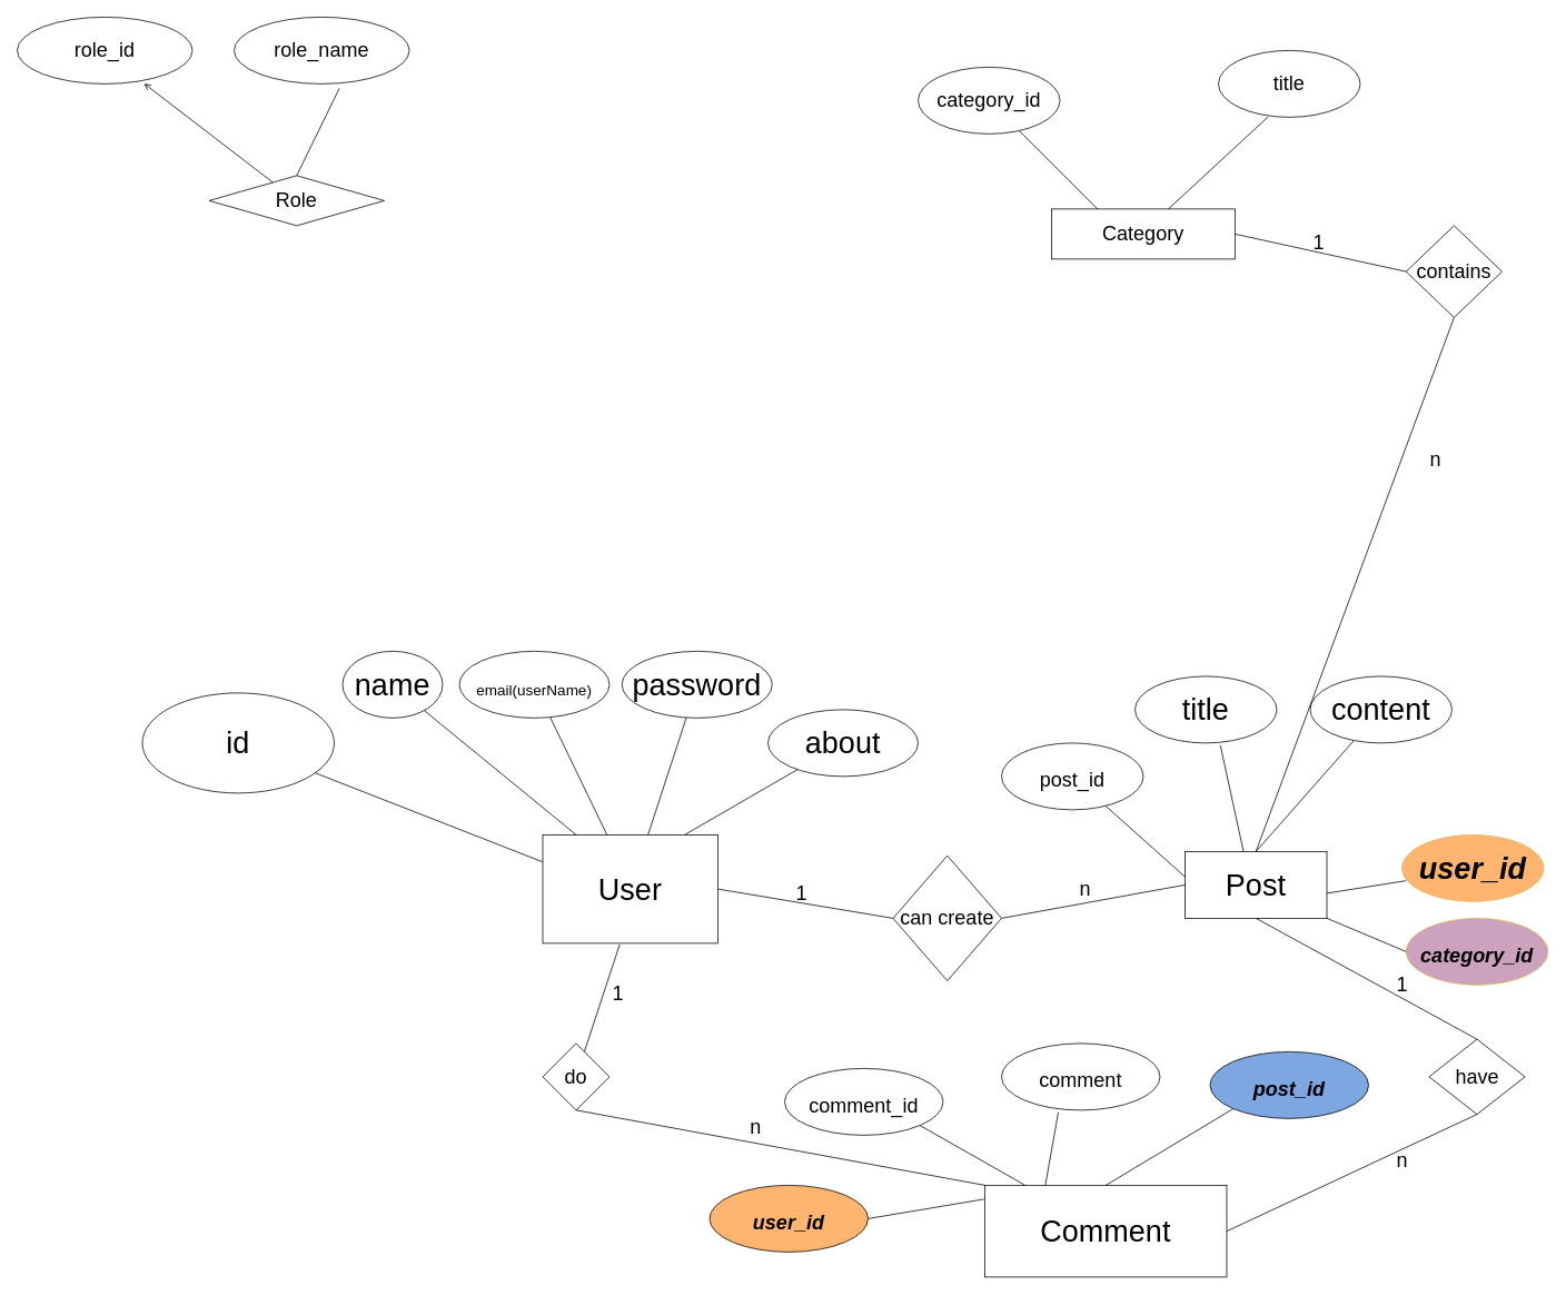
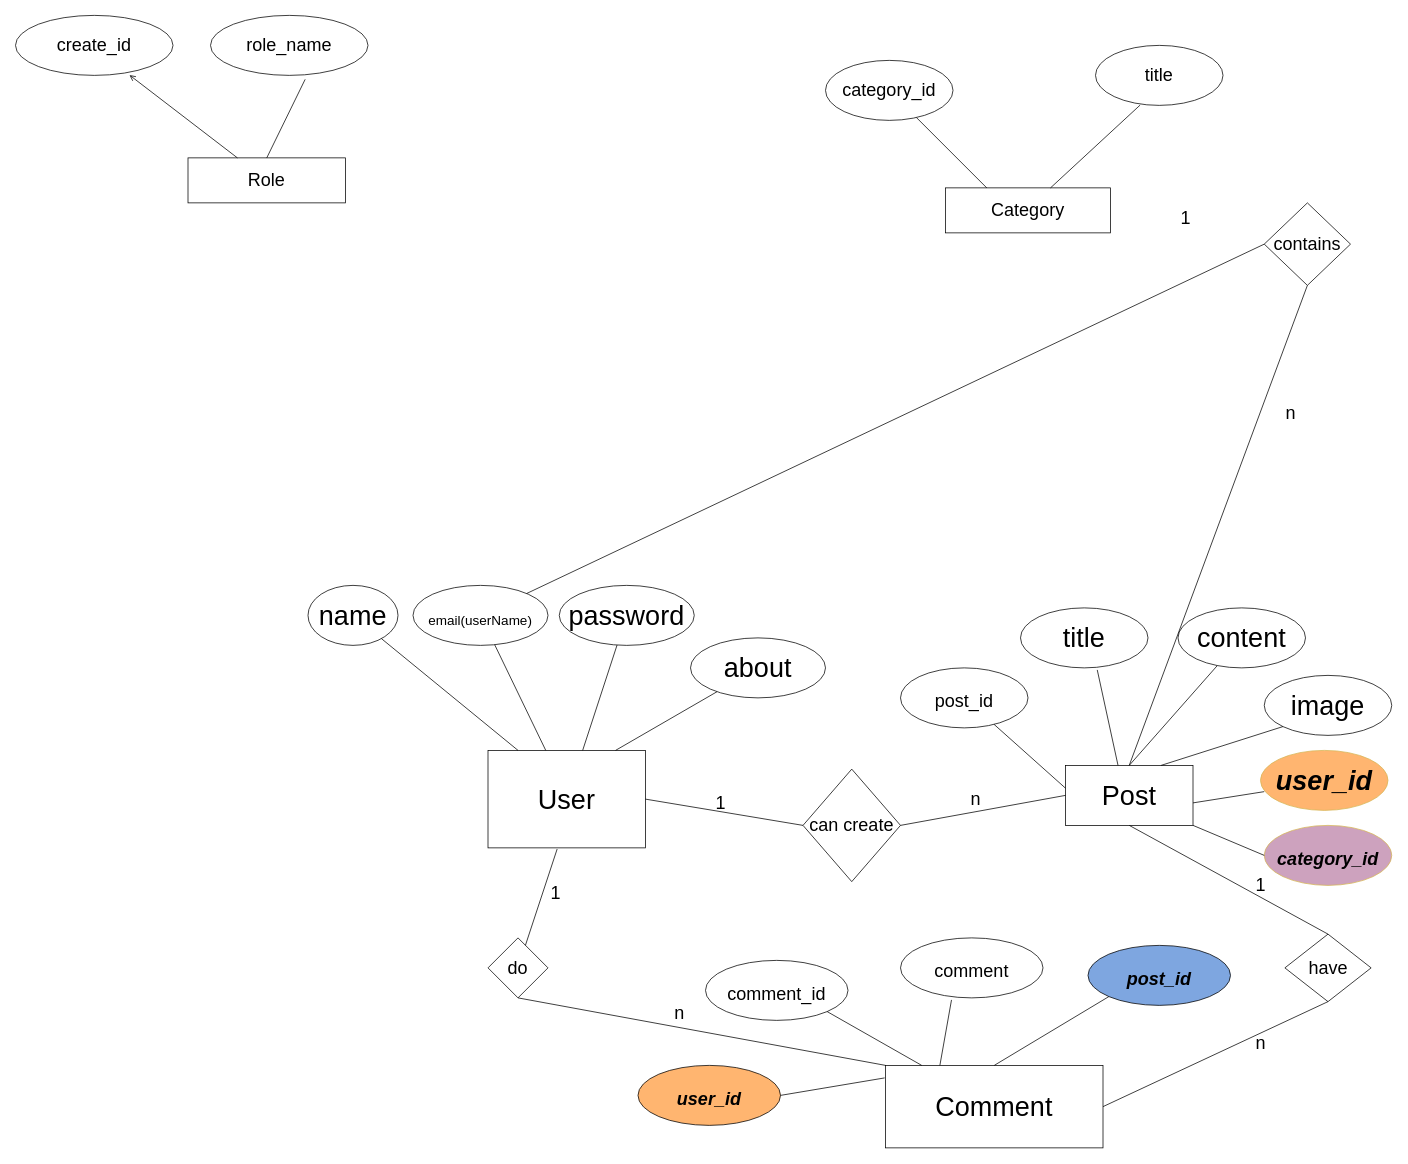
- <mxCell id="61" value="role_id" style="ellipse;whiteSpace=wrap;html=1;fontSize=24;fillColor=#FFFFFF;" vertex="1" parent="1"><mxGeometry x="20" y="20" width="210" height="80" as="geometry" /></mxCell>
+ <mxCell id="61" value="create_id" style="ellipse;whiteSpace=wrap;html=1;fontSize=24;fillColor=#FFFFFF;" vertex="1" parent="1"><mxGeometry x="20" y="20" width="210" height="80" as="geometry" /></mxCell>
- <mxCell id="60" value="Role" style="rhombus;whiteSpace=wrap;html=1;fontSize=24;fillColor=#FFFFFF;" vertex="1" parent="1"><mxGeometry x="250" y="210" width="210" height="60" as="geometry" /></mxCell>
+ <mxCell id="60" value="Role" style="rounded=0;whiteSpace=wrap;html=1;fontSize=24;fillColor=#FFFFFF;" vertex="1" parent="1"><mxGeometry x="250" y="210" width="210" height="60" as="geometry" /></mxCell>
- <mxCell id="54" value="" style="endArrow=none;html=1;rounded=0;fontSize=24;entryX=1;entryY=0.5;entryDx=0;entryDy=0;exitX=0;exitY=0.5;exitDx=0;exitDy=0;" edge="1" parent="1" source="53" target="48"><mxGeometry width="50" height="50" relative="1" as="geometry"><mxPoint x="1190" y="440" as="sourcePoint" /><mxPoint x="1240" y="390" as="targetPoint" /></mxGeometry></mxCell>
+ <mxCell id="54" value="" style="endArrow=none;html=1;rounded=0;fontSize=24;exitX=0;exitY=0.5;exitDx=0;exitDy=0;" edge="1" parent="1" source="53" target="7"><mxGeometry width="50" height="50" relative="1" as="geometry"><mxPoint x="1190" y="440" as="sourcePoint" /><mxPoint x="1240" y="390" as="targetPoint" /></mxGeometry></mxCell>
- <mxCell id="3" value="id" style="ellipse;whiteSpace=wrap;html=1;fontSize=36;" vertex="1" parent="1"><mxGeometry x="170" y="830" width="230" height="120" as="geometry" /></mxCell>
+ <mxCell id="17" value="image" style="ellipse;whiteSpace=wrap;html=1;fontSize=36;" vertex="1" parent="1"><mxGeometry x="1685" y="900" width="170" height="80" as="geometry" /></mxCell>
- <mxCell id="5" value="" style="endArrow=none;html=1;rounded=0;fontSize=36;exitX=0;exitY=0.25;exitDx=0;exitDy=0;" edge="1" parent="1" source="2" target="3"><mxGeometry width="50" height="50" relative="1" as="geometry"><mxPoint x="670" y="1090" as="sourcePoint" /><mxPoint x="830" y="1210" as="targetPoint" /></mxGeometry></mxCell>
+ <mxCell id="22" value="" style="endArrow=none;html=1;rounded=0;fontSize=24;entryX=0;entryY=1;entryDx=0;entryDy=0;exitX=0.75;exitY=0;exitDx=0;exitDy=0;" edge="1" parent="1" source="13" target="17"><mxGeometry width="50" height="50" relative="1" as="geometry"><mxPoint x="1190" y="1010" as="sourcePoint" /><mxPoint x="1240" y="960" as="targetPoint" /></mxGeometry></mxCell>
